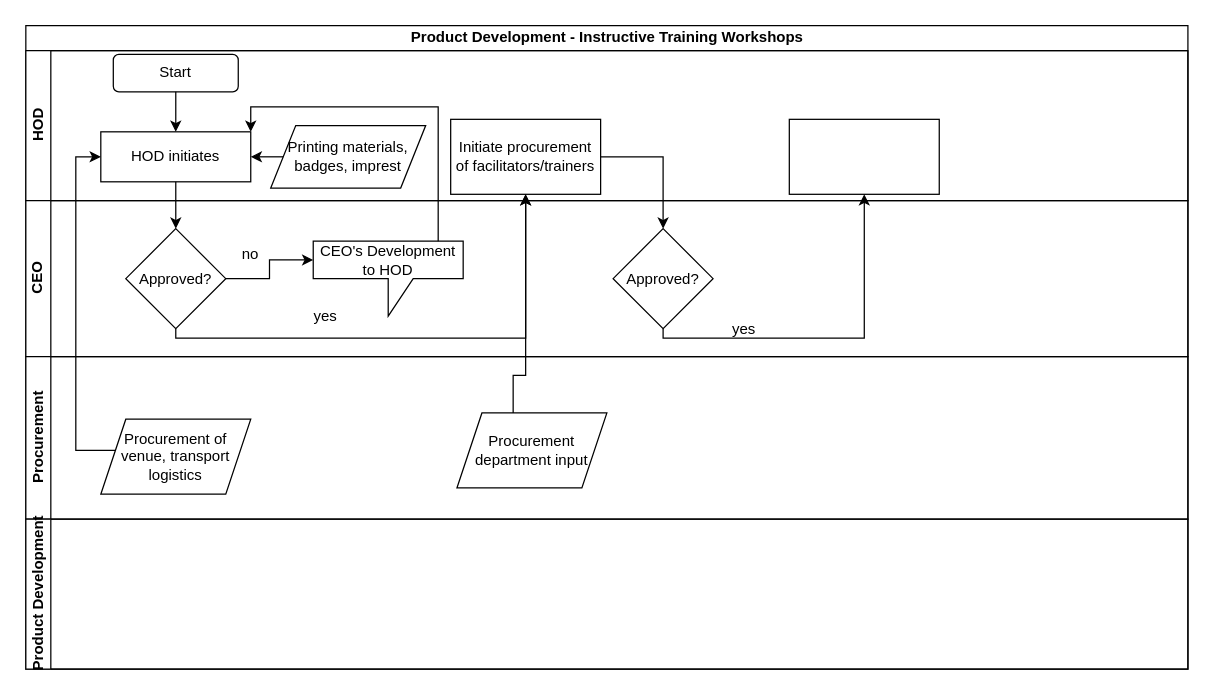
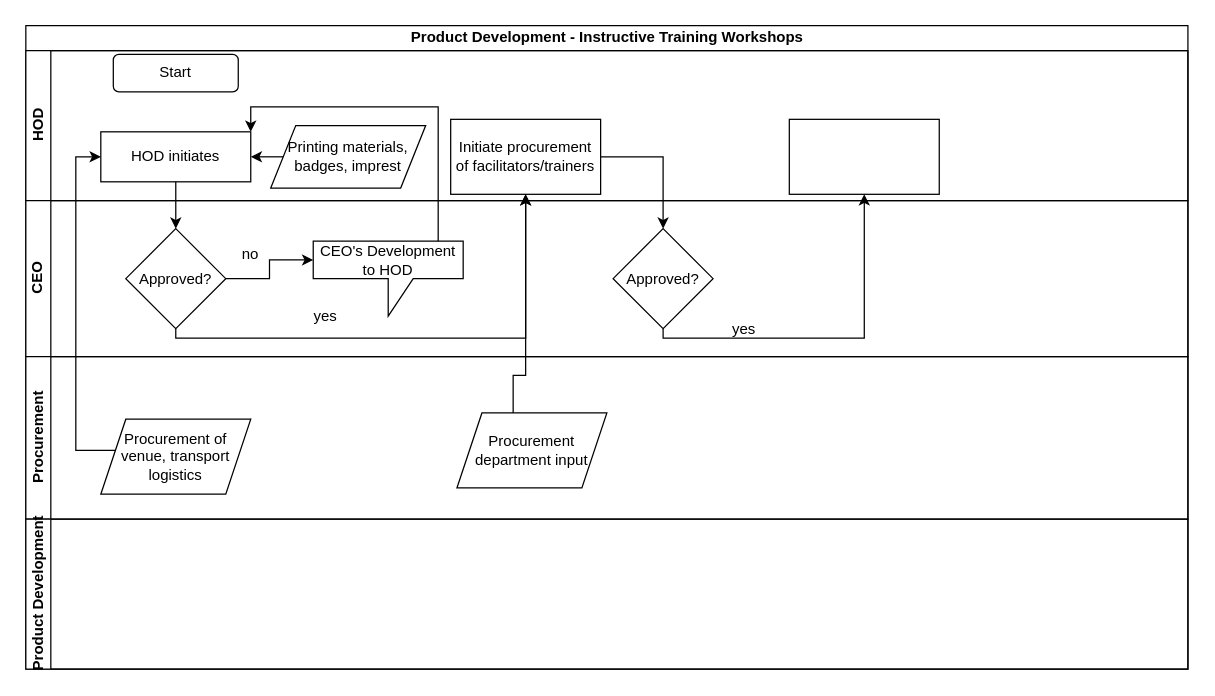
- <mxCell id="8" value="" style="edgeStyle=orthogonalEdgeStyle;rounded=0;orthogonalLoop=1;jettySize=auto;html=1;entryX=0.5;entryY=0;entryDx=0;entryDy=0;" edge="1" parent="3" source="4" target="7"><mxGeometry relative="1" as="geometry"><mxPoint x="120" y="60" as="targetPoint" /></mxGeometry></mxCell>
